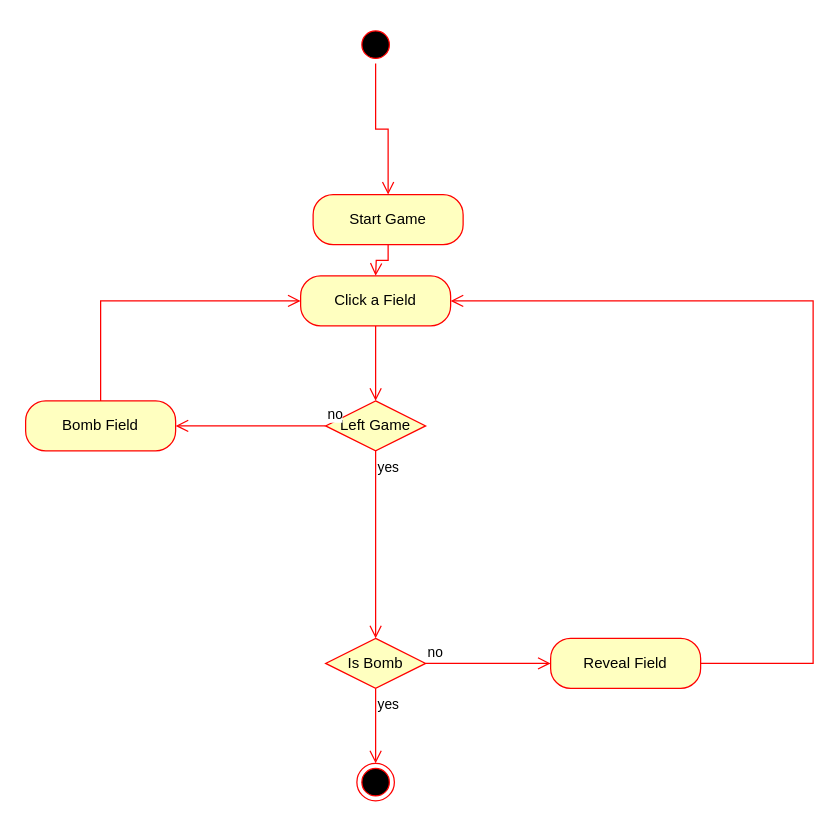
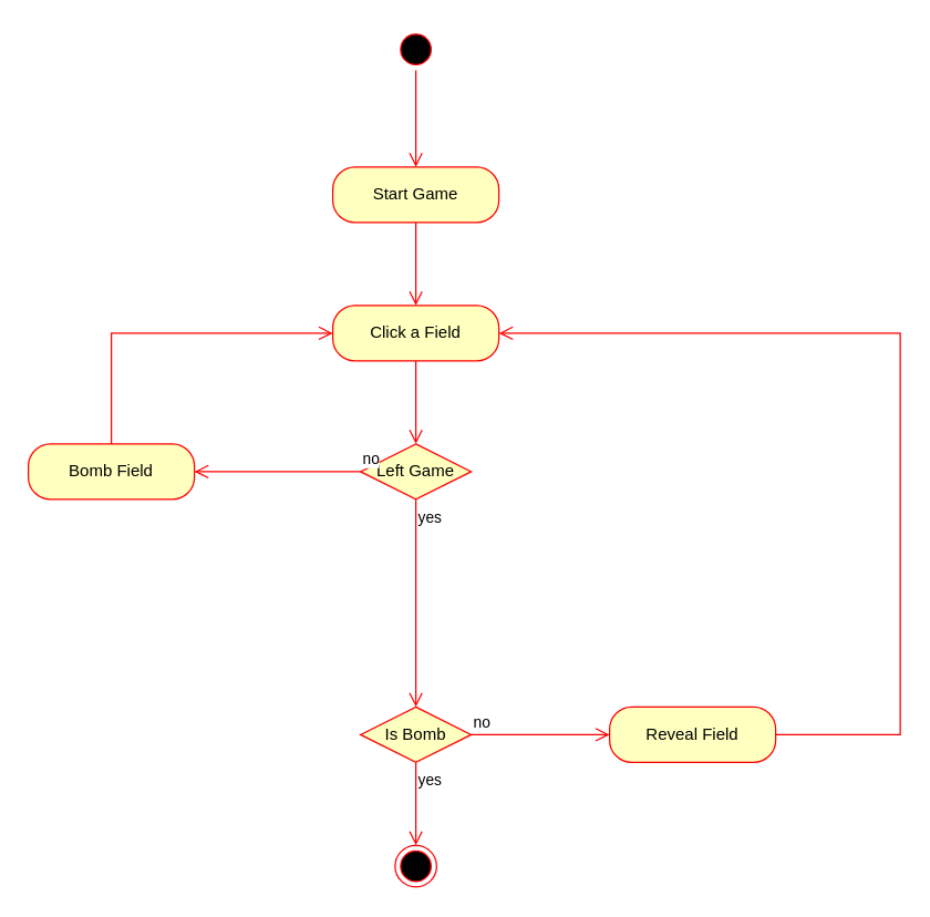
- <mxCell id="2" value="Start Game" style="rounded=1;whiteSpace=wrap;html=1;arcSize=40;fontColor=#000000;fillColor=#ffffc0;strokeColor=#ff0000;" parent="1" vertex="1"><mxGeometry x="250" y="155" width="120" height="40" as="geometry" /></mxCell>
+ <mxCell id="2" value="Start Game" style="rounded=1;whiteSpace=wrap;html=1;arcSize=40;fontColor=#000000;fillColor=#ffffc0;strokeColor=#ff0000;" parent="1" vertex="1"><mxGeometry x="240" y="120" width="120" height="40" as="geometry" /></mxCell>
